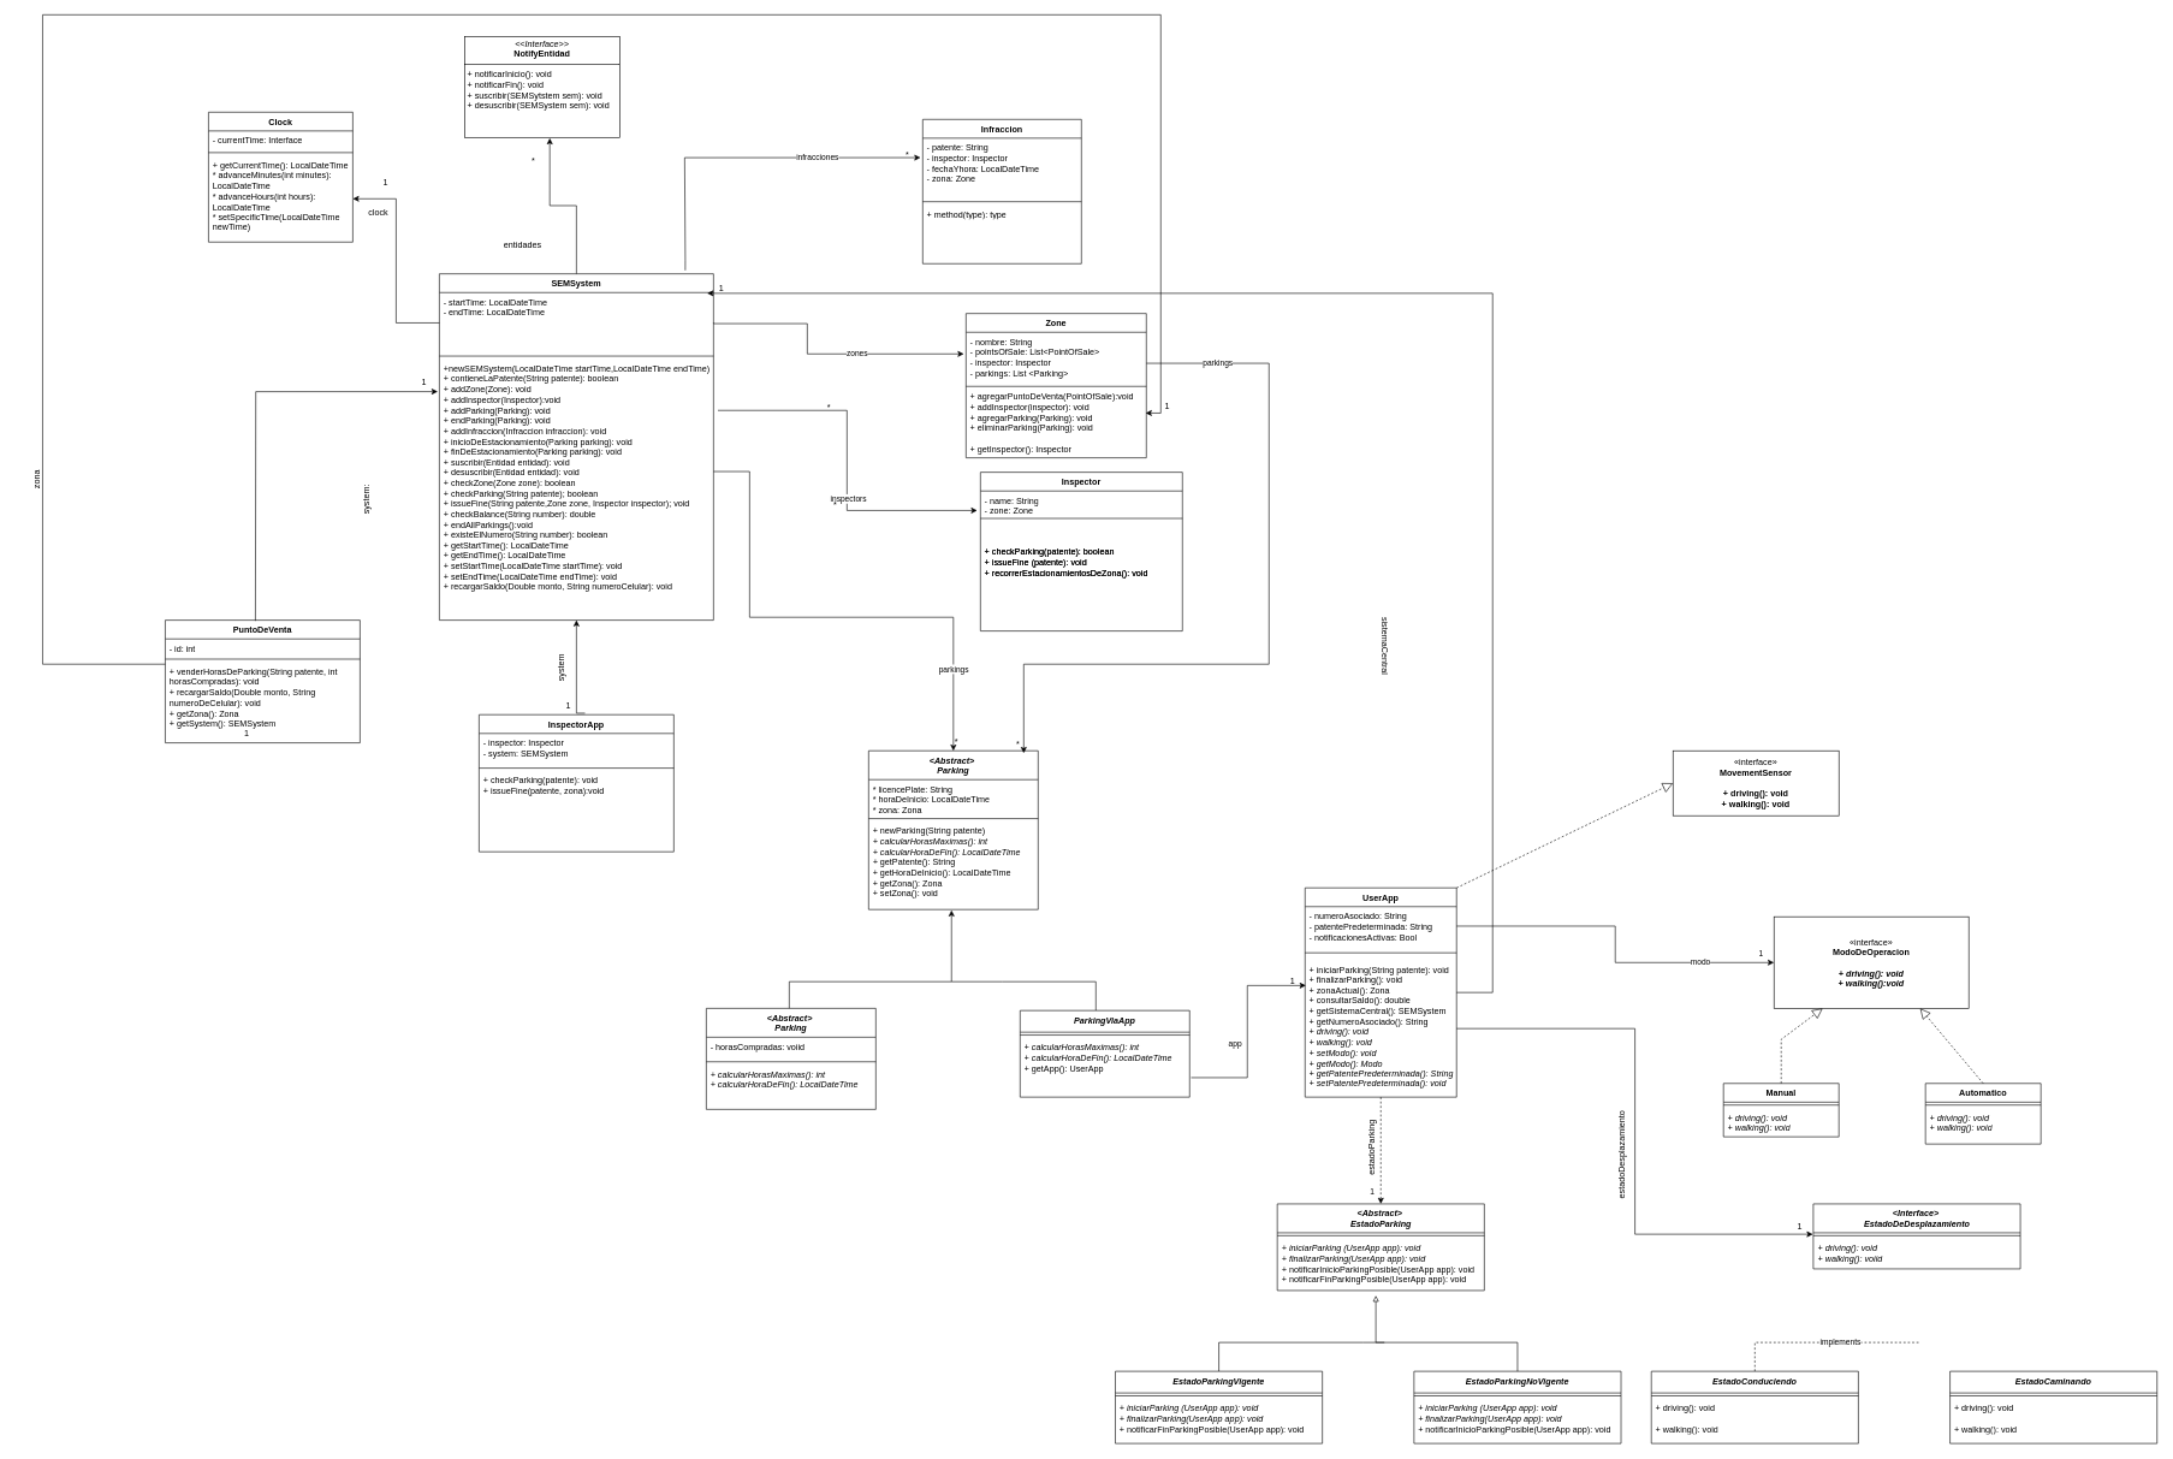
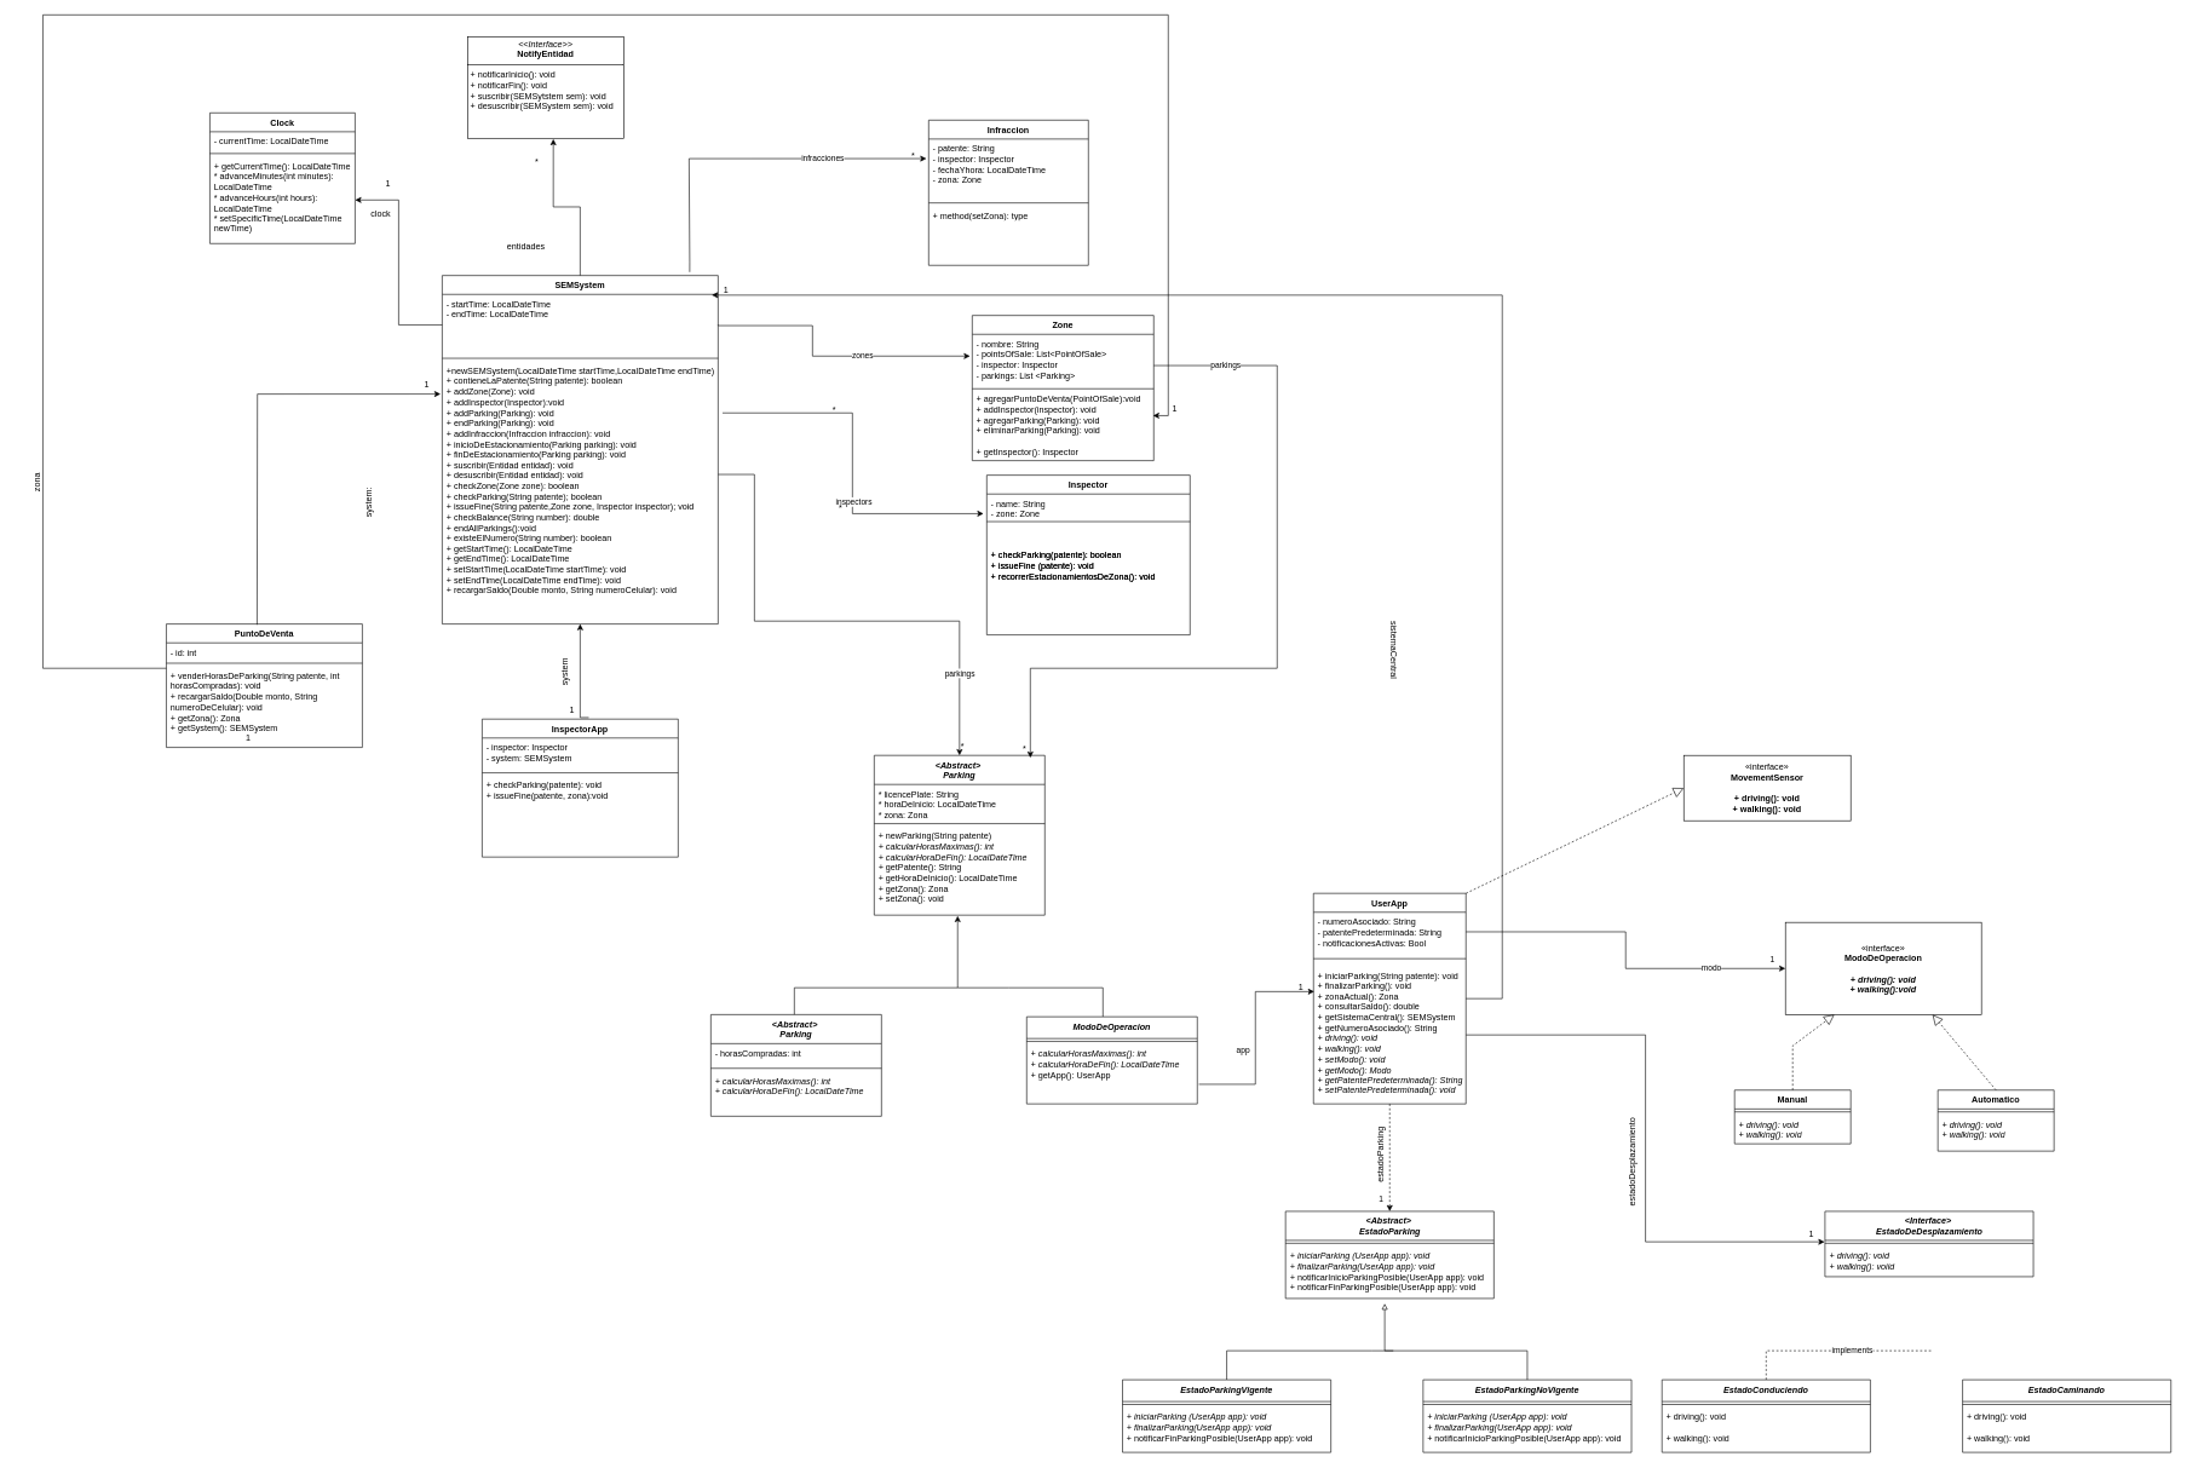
- <mxCell id="35" value="- currentTime: Interface" style="text;strokeColor=none;fillColor=none;align=left;verticalAlign=top;spacingLeft=4;spacingRight=4;overflow=hidden;rotatable=0;points=[[0,0.5],[1,0.5]];portConstraint=eastwest;whiteSpace=wrap;html=1;" parent="34" vertex="1"><mxGeometry y="26" width="200" height="26" as="geometry" /></mxCell>
+ <mxCell id="35" value="- currentTime: LocalDateTime" style="text;strokeColor=none;fillColor=none;align=left;verticalAlign=top;spacingLeft=4;spacingRight=4;overflow=hidden;rotatable=0;points=[[0,0.5],[1,0.5]];portConstraint=eastwest;whiteSpace=wrap;html=1;" parent="34" vertex="1"><mxGeometry y="26" width="200" height="26" as="geometry" /></mxCell>
- <mxCell id="41" value="+ method(type): type" style="text;strokeColor=none;fillColor=none;align=left;verticalAlign=top;spacingLeft=4;spacingRight=4;overflow=hidden;rotatable=0;points=[[0,0.5],[1,0.5]];portConstraint=eastwest;whiteSpace=wrap;html=1;" parent="38" vertex="1"><mxGeometry y="118" width="220" height="82" as="geometry" /></mxCell>
+ <mxCell id="41" value="+ method(setZona): type" style="text;strokeColor=none;fillColor=none;align=left;verticalAlign=top;spacingLeft=4;spacingRight=4;overflow=hidden;rotatable=0;points=[[0,0.5],[1,0.5]];portConstraint=eastwest;whiteSpace=wrap;html=1;" parent="38" vertex="1"><mxGeometry y="118" width="220" height="82" as="geometry" /></mxCell>
- <mxCell id="117" value="&lt;div&gt;&lt;div&gt;&lt;i&gt;ParkingViaApp&lt;/i&gt;&lt;/div&gt;&lt;/div&gt;" style="swimlane;fontStyle=1;align=center;verticalAlign=top;childLayout=stackLayout;horizontal=1;startSize=30;horizontalStack=0;resizeParent=1;resizeParentMax=0;resizeLast=0;collapsible=1;marginBottom=0;whiteSpace=wrap;html=1;" parent="1" vertex="1"><mxGeometry x="1413" y="1400" width="235" height="120" as="geometry" /></mxCell>
+ <mxCell id="117" value="&lt;div&gt;&lt;div&gt;&lt;i&gt;ModoDeOperacion&lt;/i&gt;&lt;/div&gt;&lt;/div&gt;" style="swimlane;fontStyle=1;align=center;verticalAlign=top;childLayout=stackLayout;horizontal=1;startSize=30;horizontalStack=0;resizeParent=1;resizeParentMax=0;resizeLast=0;collapsible=1;marginBottom=0;whiteSpace=wrap;html=1;" parent="1" vertex="1"><mxGeometry x="1413" y="1400" width="235" height="120" as="geometry" /></mxCell>
- <mxCell id="121" value="- horasCompradas: voiid" style="text;strokeColor=none;fillColor=none;align=left;verticalAlign=top;spacingLeft=4;spacingRight=4;overflow=hidden;rotatable=0;points=[[0,0.5],[1,0.5]];portConstraint=eastwest;whiteSpace=wrap;html=1;" parent="120" vertex="1"><mxGeometry y="40" width="235" height="30" as="geometry" /></mxCell>
+ <mxCell id="121" value="- horasCompradas: int" style="text;strokeColor=none;fillColor=none;align=left;verticalAlign=top;spacingLeft=4;spacingRight=4;overflow=hidden;rotatable=0;points=[[0,0.5],[1,0.5]];portConstraint=eastwest;whiteSpace=wrap;html=1;" parent="120" vertex="1"><mxGeometry y="40" width="235" height="30" as="geometry" /></mxCell>
